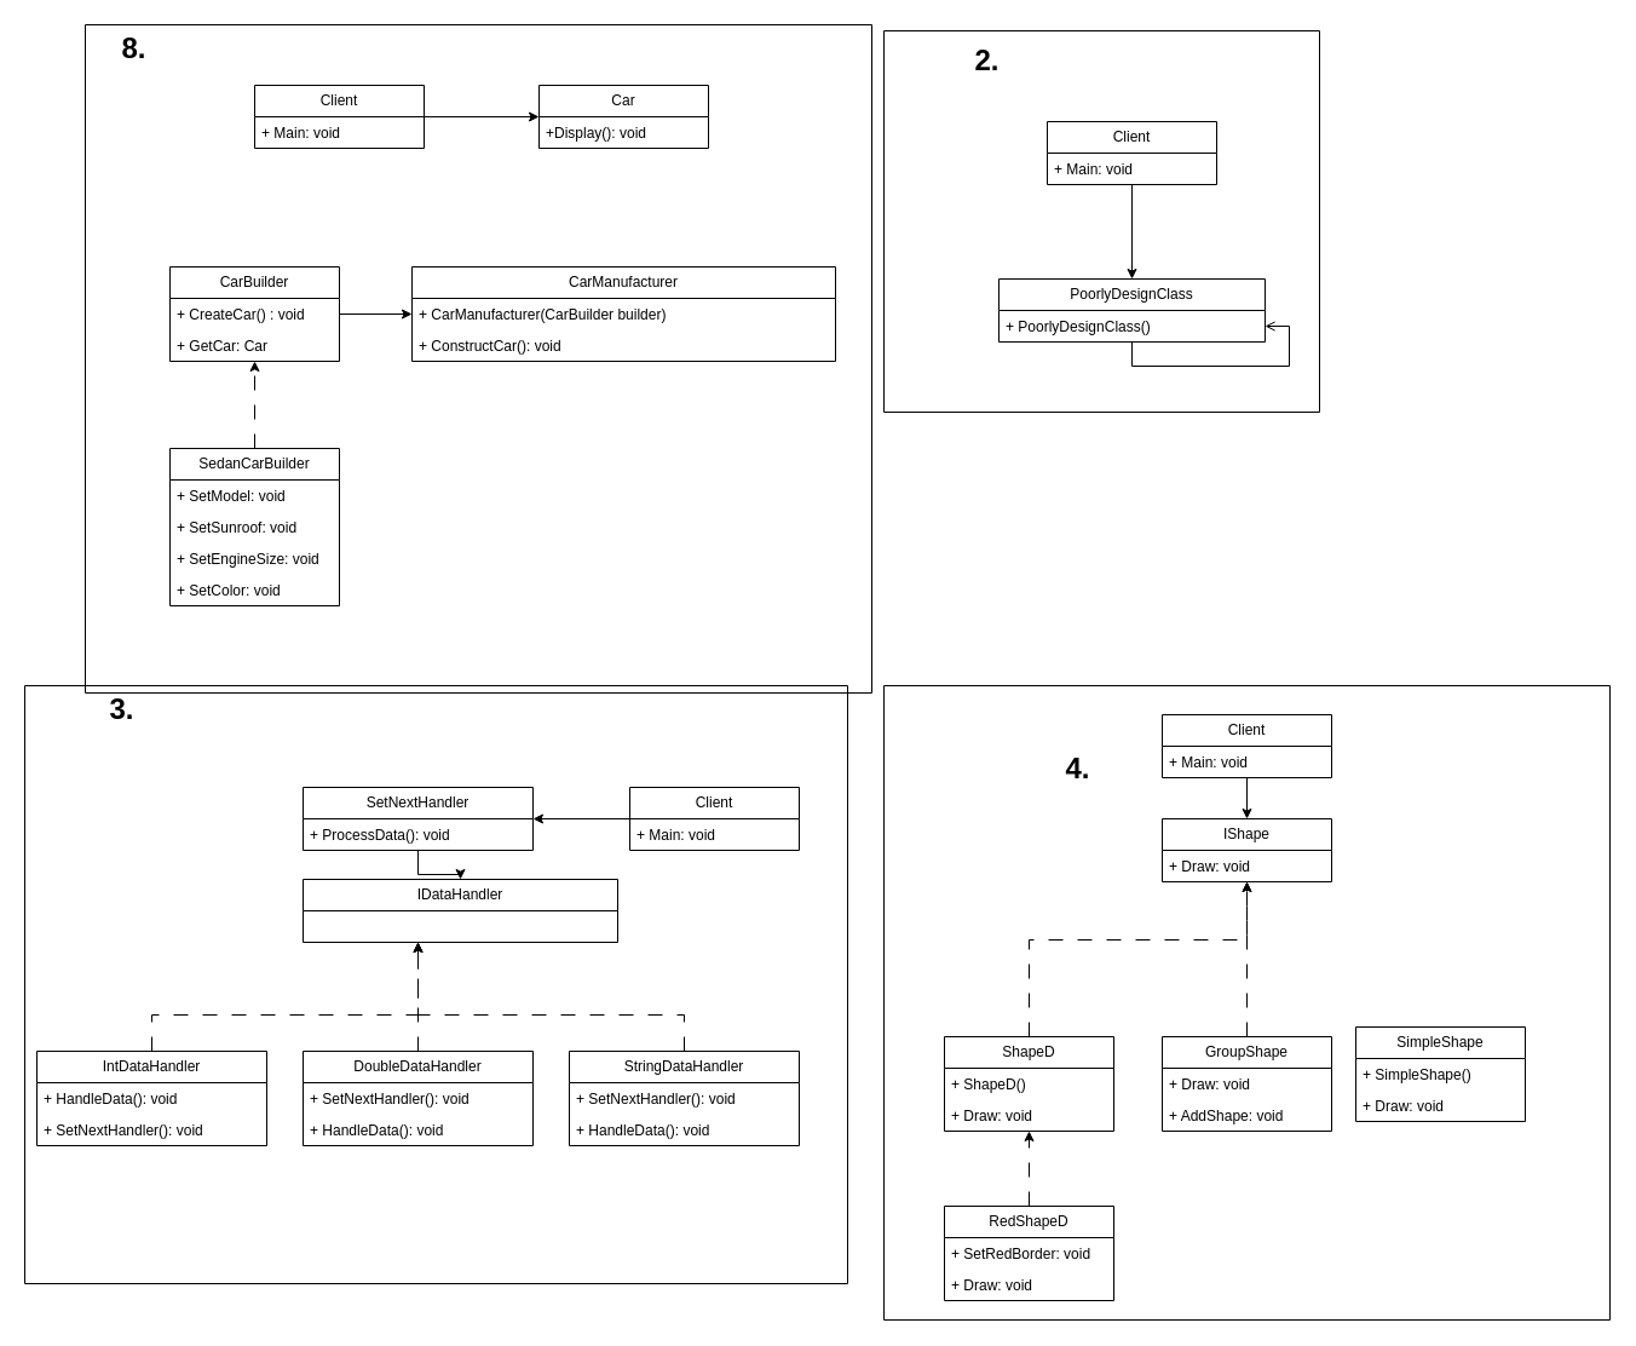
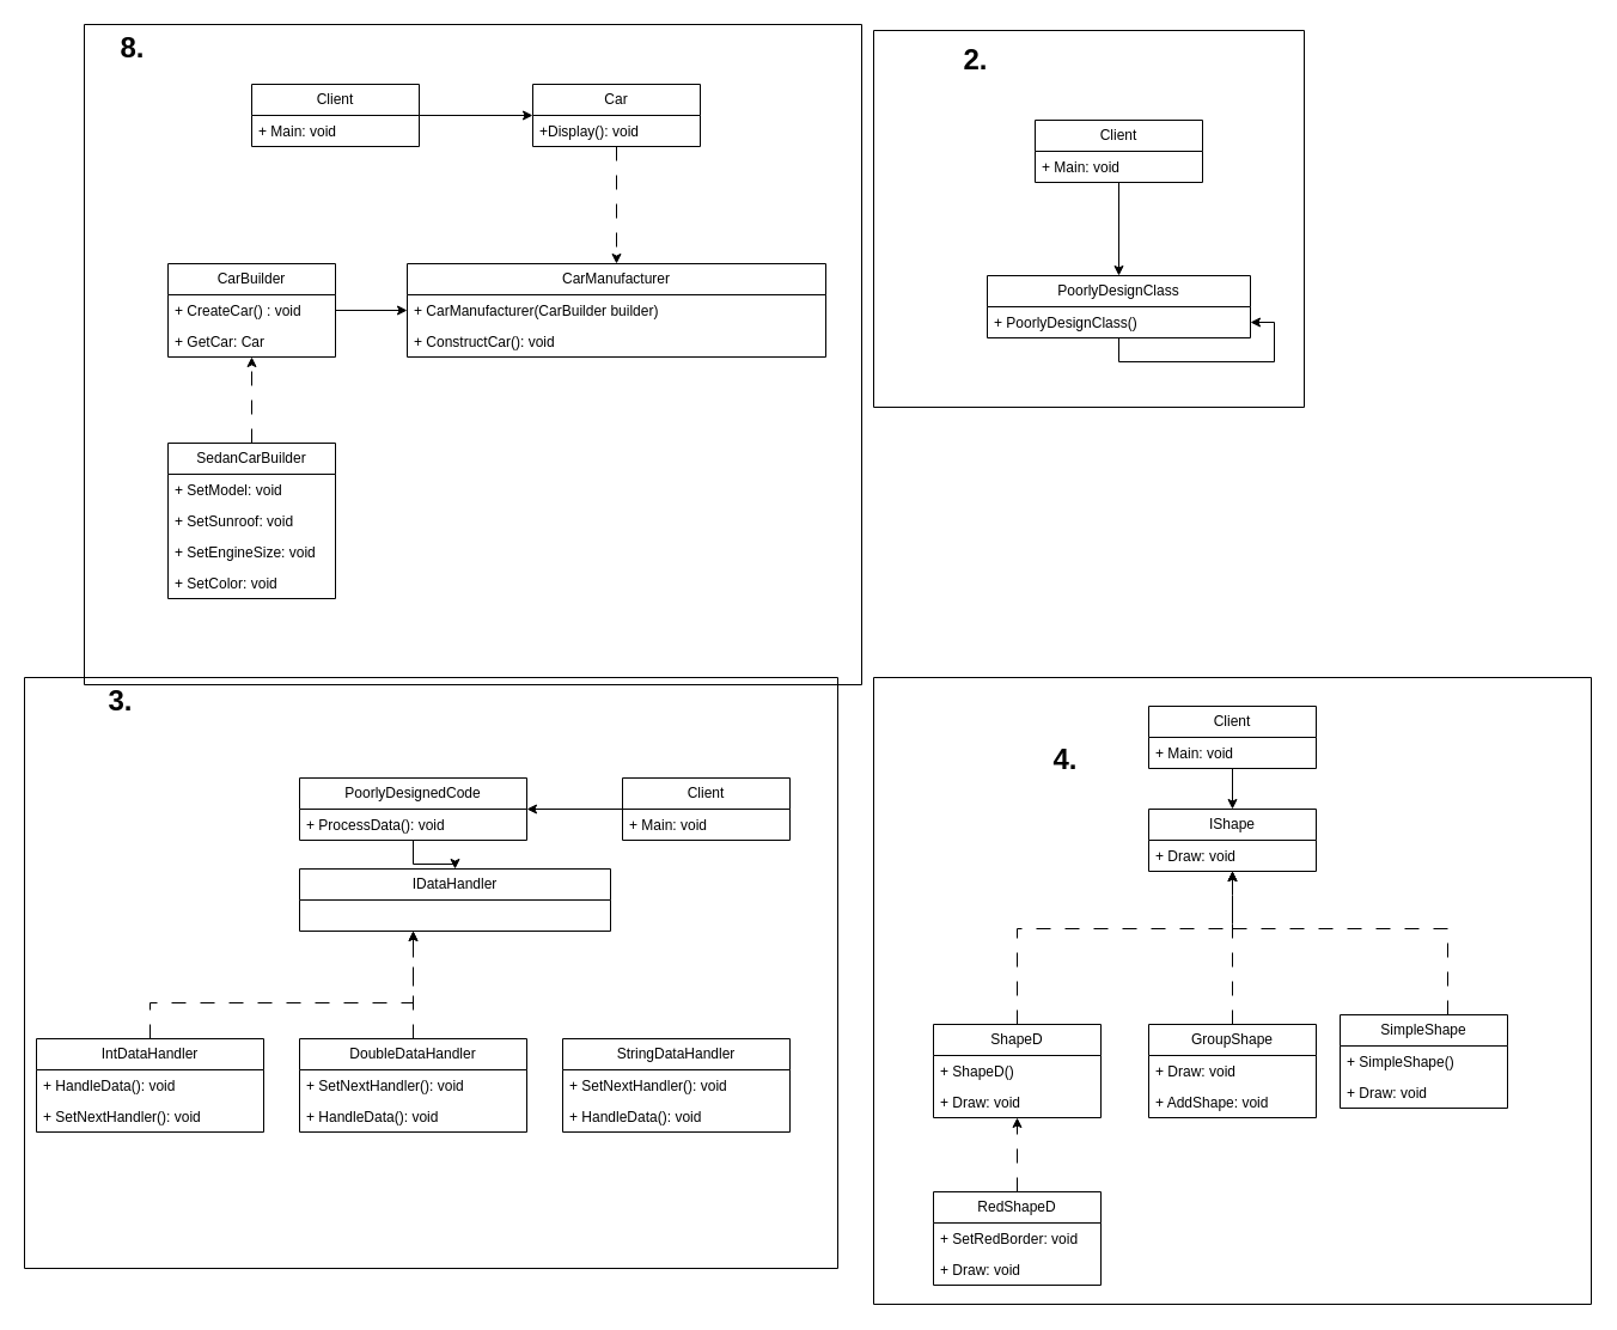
+ <mxCell id="17" style="edgeStyle=orthogonalEdgeStyle;rounded=0;orthogonalLoop=1;jettySize=auto;html=1;dashed=1;dashPattern=12 12;" edge="1" parent="2" source="3" target="14"><mxGeometry relative="1" as="geometry" /></mxCell>
- <mxCell id="71" style="edgeStyle=orthogonalEdgeStyle;rounded=0;orthogonalLoop=1;jettySize=auto;html=1;endArrow=open;" edge="1" parent="69" source="69" target="70"><mxGeometry relative="1" as="geometry" /></mxCell>
+ <mxCell id="71" style="edgeStyle=orthogonalEdgeStyle;rounded=0;orthogonalLoop=1;jettySize=auto;html=1;" edge="1" parent="69" source="69" target="70"><mxGeometry relative="1" as="geometry" /></mxCell>
- <mxCell id="35" value="SetNextHandler" style="swimlane;fontStyle=0;childLayout=stackLayout;horizontal=1;startSize=26;fillColor=none;horizontalStack=0;resizeParent=1;resizeParentMax=0;resizeLast=0;collapsible=1;marginBottom=0;whiteSpace=wrap;html=1;" vertex="1" parent="23"><mxGeometry x="230" y="84" width="190" height="52" as="geometry" /></mxCell>
+ <mxCell id="35" value="PoorlyDesignedCode" style="swimlane;fontStyle=0;childLayout=stackLayout;horizontal=1;startSize=26;fillColor=none;horizontalStack=0;resizeParent=1;resizeParentMax=0;resizeLast=0;collapsible=1;marginBottom=0;whiteSpace=wrap;html=1;" vertex="1" parent="23"><mxGeometry x="230" y="84" width="190" height="52" as="geometry" /></mxCell>
+ <mxCell id="60" style="edgeStyle=orthogonalEdgeStyle;rounded=0;orthogonalLoop=1;jettySize=auto;html=1;dashed=1;dashPattern=12 12;" edge="1" parent="44" source="61" target="46"><mxGeometry relative="1" as="geometry"><Array as="points"><mxPoint x="480" y="210" /><mxPoint x="300" y="210" /></Array></mxGeometry></mxCell>
- <mxCell id="26" style="edgeStyle=orthogonalEdgeStyle;rounded=0;orthogonalLoop=1;jettySize=auto;html=1;dashed=1;dashPattern=12 12;" edge="1" parent="23" source="27" target="25"><mxGeometry relative="1" as="geometry"><Array as="points"><mxPoint x="545" y="272" /><mxPoint x="325" y="272" /></Array></mxGeometry></mxCell>
